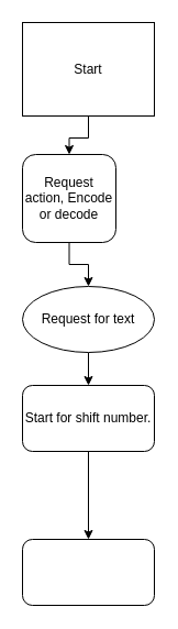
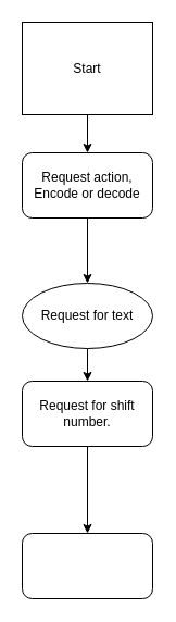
- <mxCell id="5" value="Request action, Encode or decode" style="rounded=1;whiteSpace=wrap;html=1;" vertex="1" parent="1"><mxGeometry x="20" y="140" width="85" height="80" as="geometry" /></mxCell>
+ <mxCell id="5" value="Request action, Encode or decode" style="rounded=1;whiteSpace=wrap;html=1;" vertex="1" parent="1"><mxGeometry x="20" y="140" width="120" height="60" as="geometry" /></mxCell>
- <mxCell id="9" value="Start for shift number." style="rounded=1;whiteSpace=wrap;html=1;" vertex="1" parent="1"><mxGeometry x="20" y="350" width="120" height="60" as="geometry" /></mxCell>
+ <mxCell id="9" value="Request for shift number." style="rounded=1;whiteSpace=wrap;html=1;" vertex="1" parent="1"><mxGeometry x="20" y="350" width="120" height="60" as="geometry" /></mxCell>
